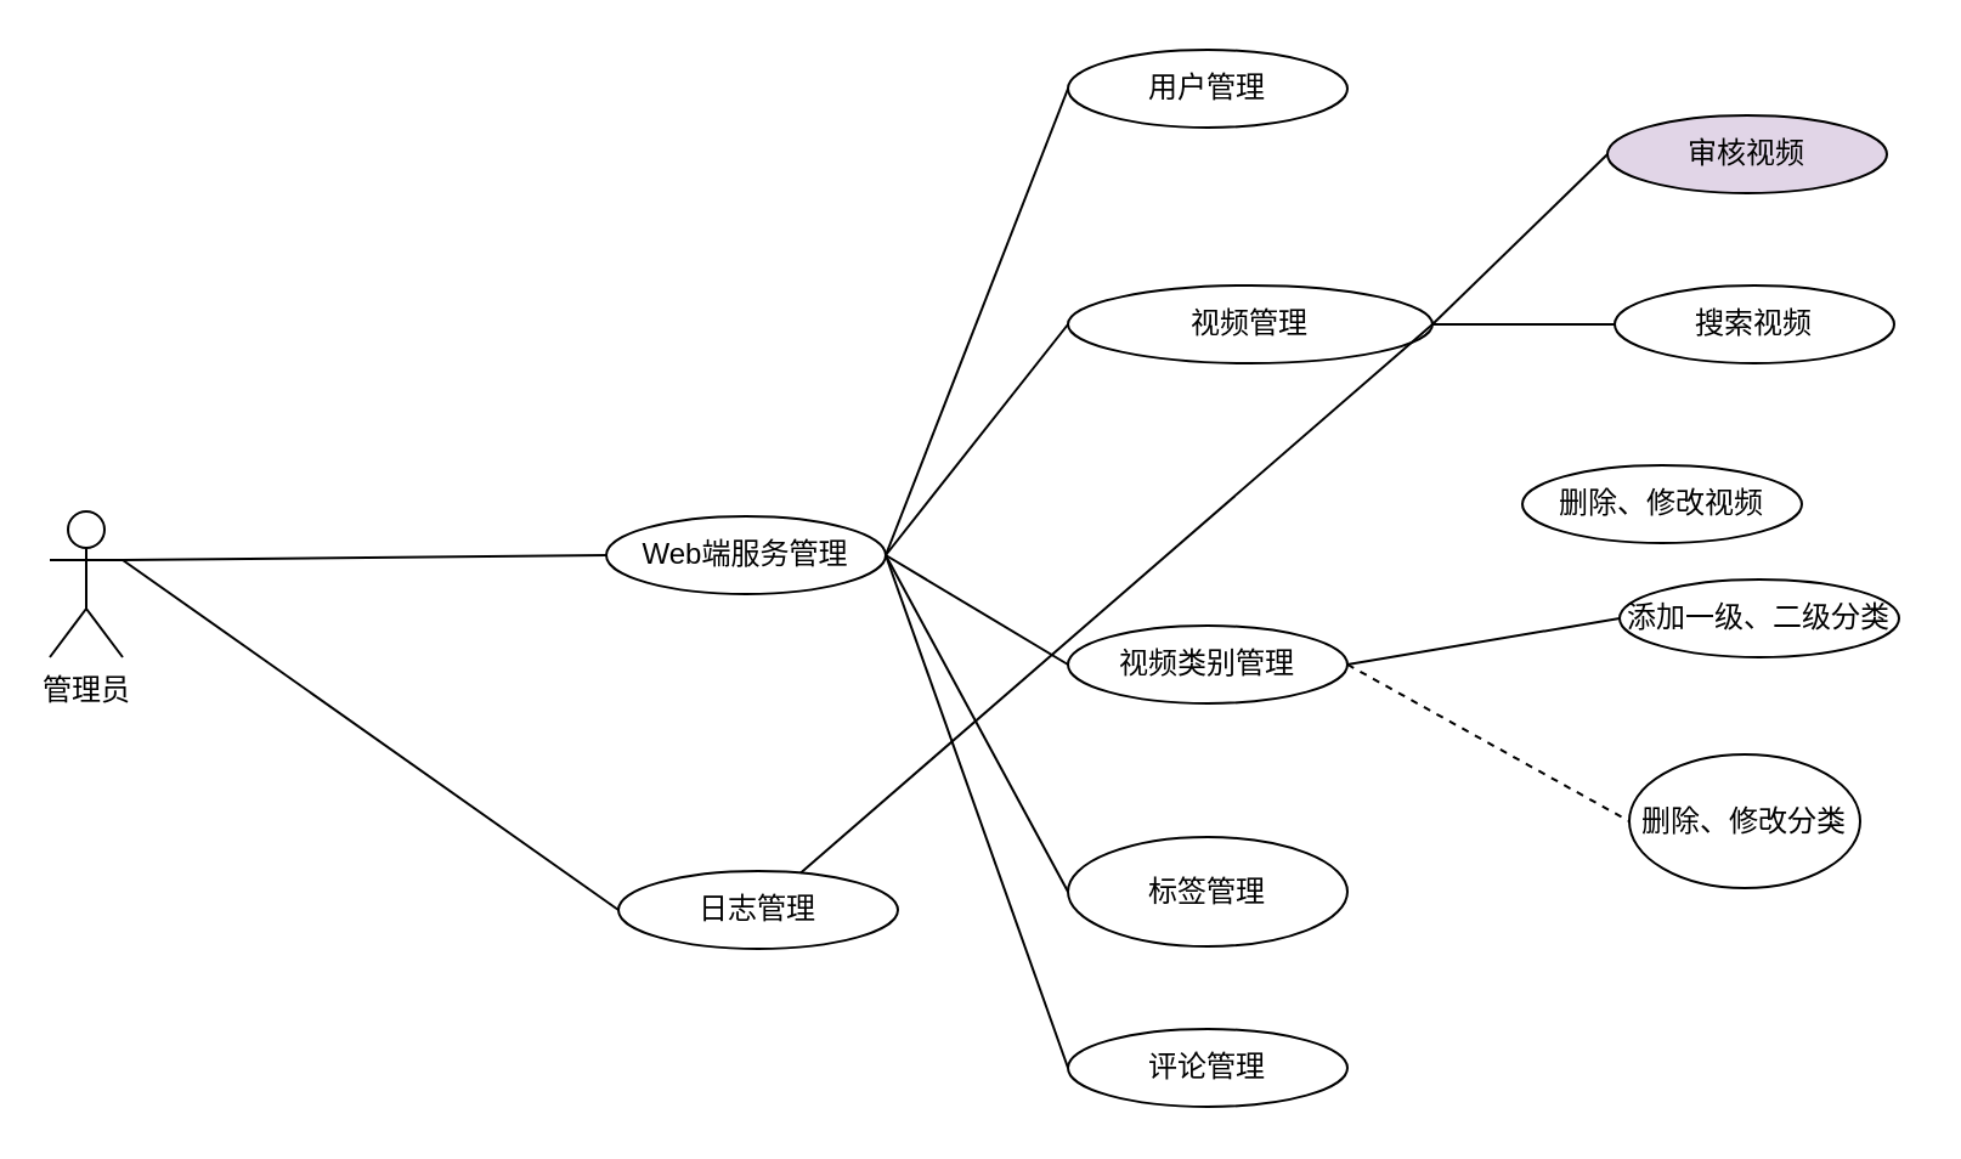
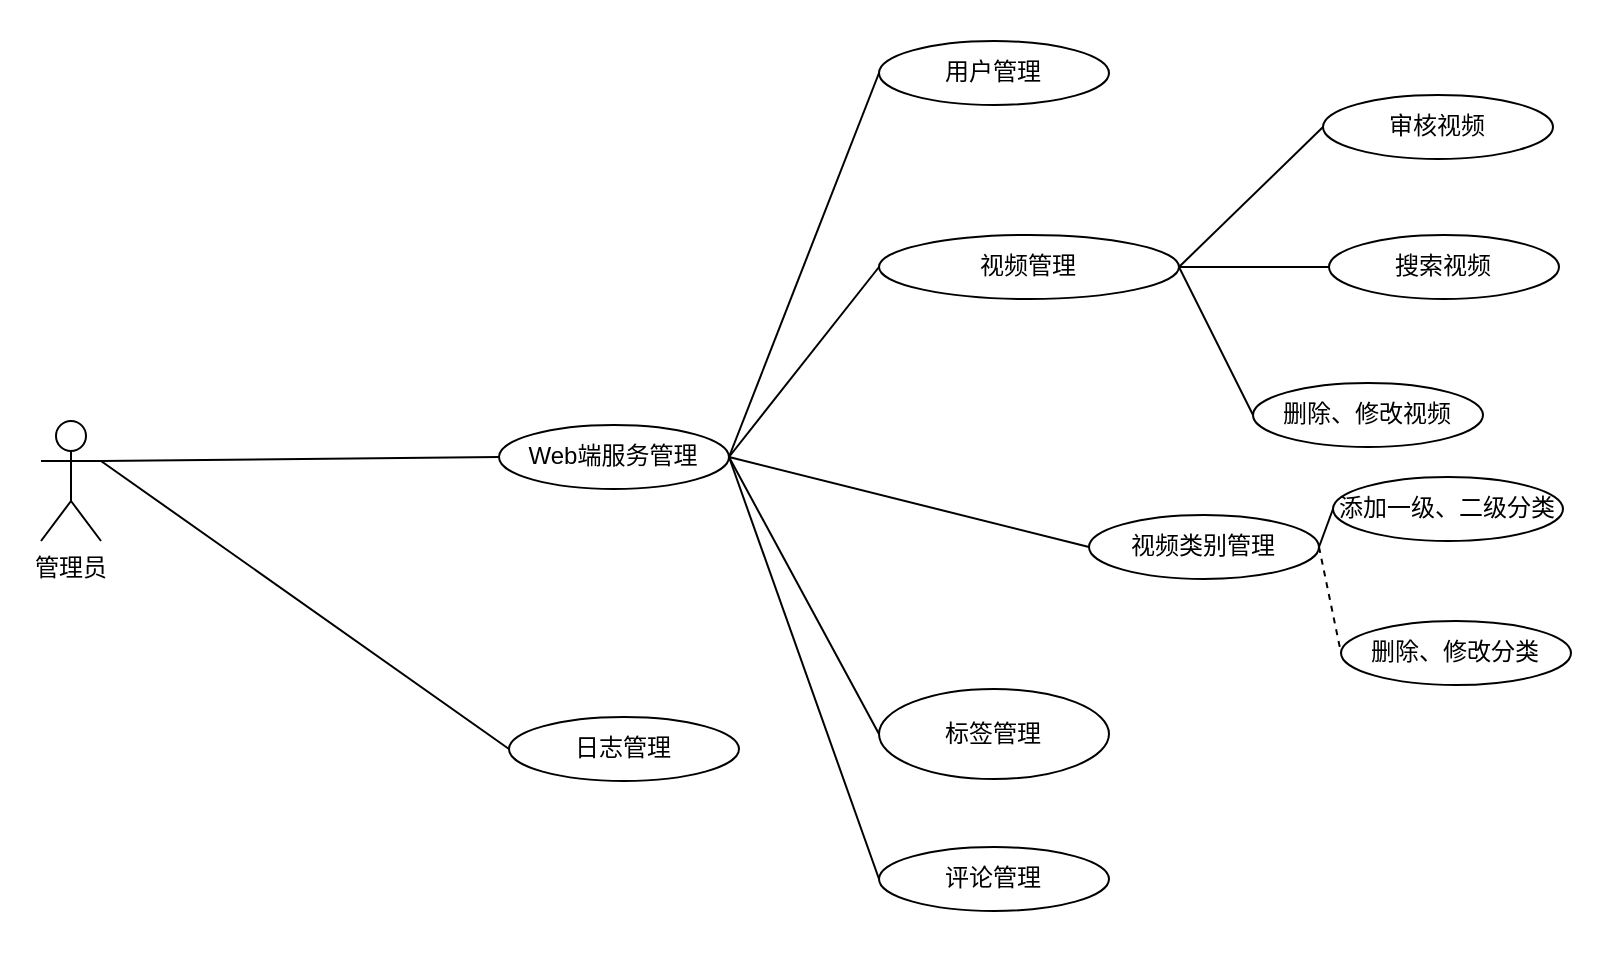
- <mxCell id="9" value="审核视频" style="ellipse;whiteSpace=wrap;html=1;fillColor=#e1d5e7;" vertex="1" parent="1"><mxGeometry x="661" y="47" width="115" height="32" as="geometry" /></mxCell>
+ <mxCell id="9" value="审核视频" style="ellipse;whiteSpace=wrap;html=1;" vertex="1" parent="1"><mxGeometry x="661" y="47" width="115" height="32" as="geometry" /></mxCell>
- <mxCell id="23" value="" style="endArrow=none;html=1;rounded=0;exitX=1;exitY=0.5;exitDx=0;exitDy=0;" edge="1" parent="1" source="4" target="5"><mxGeometry width="50" height="50" relative="1" as="geometry"><mxPoint x="386" y="260" as="sourcePoint" /><mxPoint x="473" y="228" as="targetPoint" /></mxGeometry></mxCell>
+ <mxCell id="23" value="" style="endArrow=none;html=1;rounded=0;exitX=1;exitY=0.5;exitDx=0;exitDy=0;entryX=0;entryY=0.5;entryDx=0;entryDy=0;" edge="1" parent="1" source="4" target="11"><mxGeometry width="50" height="50" relative="1" as="geometry"><mxPoint x="386" y="260" as="sourcePoint" /><mxPoint x="473" y="228" as="targetPoint" /></mxGeometry></mxCell>
- <mxCell id="3" value="视频类别管理" style="ellipse;whiteSpace=wrap;html=1;" vertex="1" parent="1"><mxGeometry x="439" y="257" width="115" height="32" as="geometry" /></mxCell>
+ <mxCell id="3" value="视频类别管理" style="ellipse;whiteSpace=wrap;html=1;" vertex="1" parent="1"><mxGeometry x="544" y="257" width="115" height="32" as="geometry" /></mxCell>
- <mxCell id="8" value="删除、修改分类" style="ellipse;whiteSpace=wrap;html=1;" vertex="1" parent="1"><mxGeometry x="670" y="310" width="95" height="55" as="geometry" /></mxCell>
+ <mxCell id="8" value="删除、修改分类" style="ellipse;whiteSpace=wrap;html=1;" vertex="1" parent="1"><mxGeometry x="670" y="310" width="115" height="32" as="geometry" /></mxCell>
